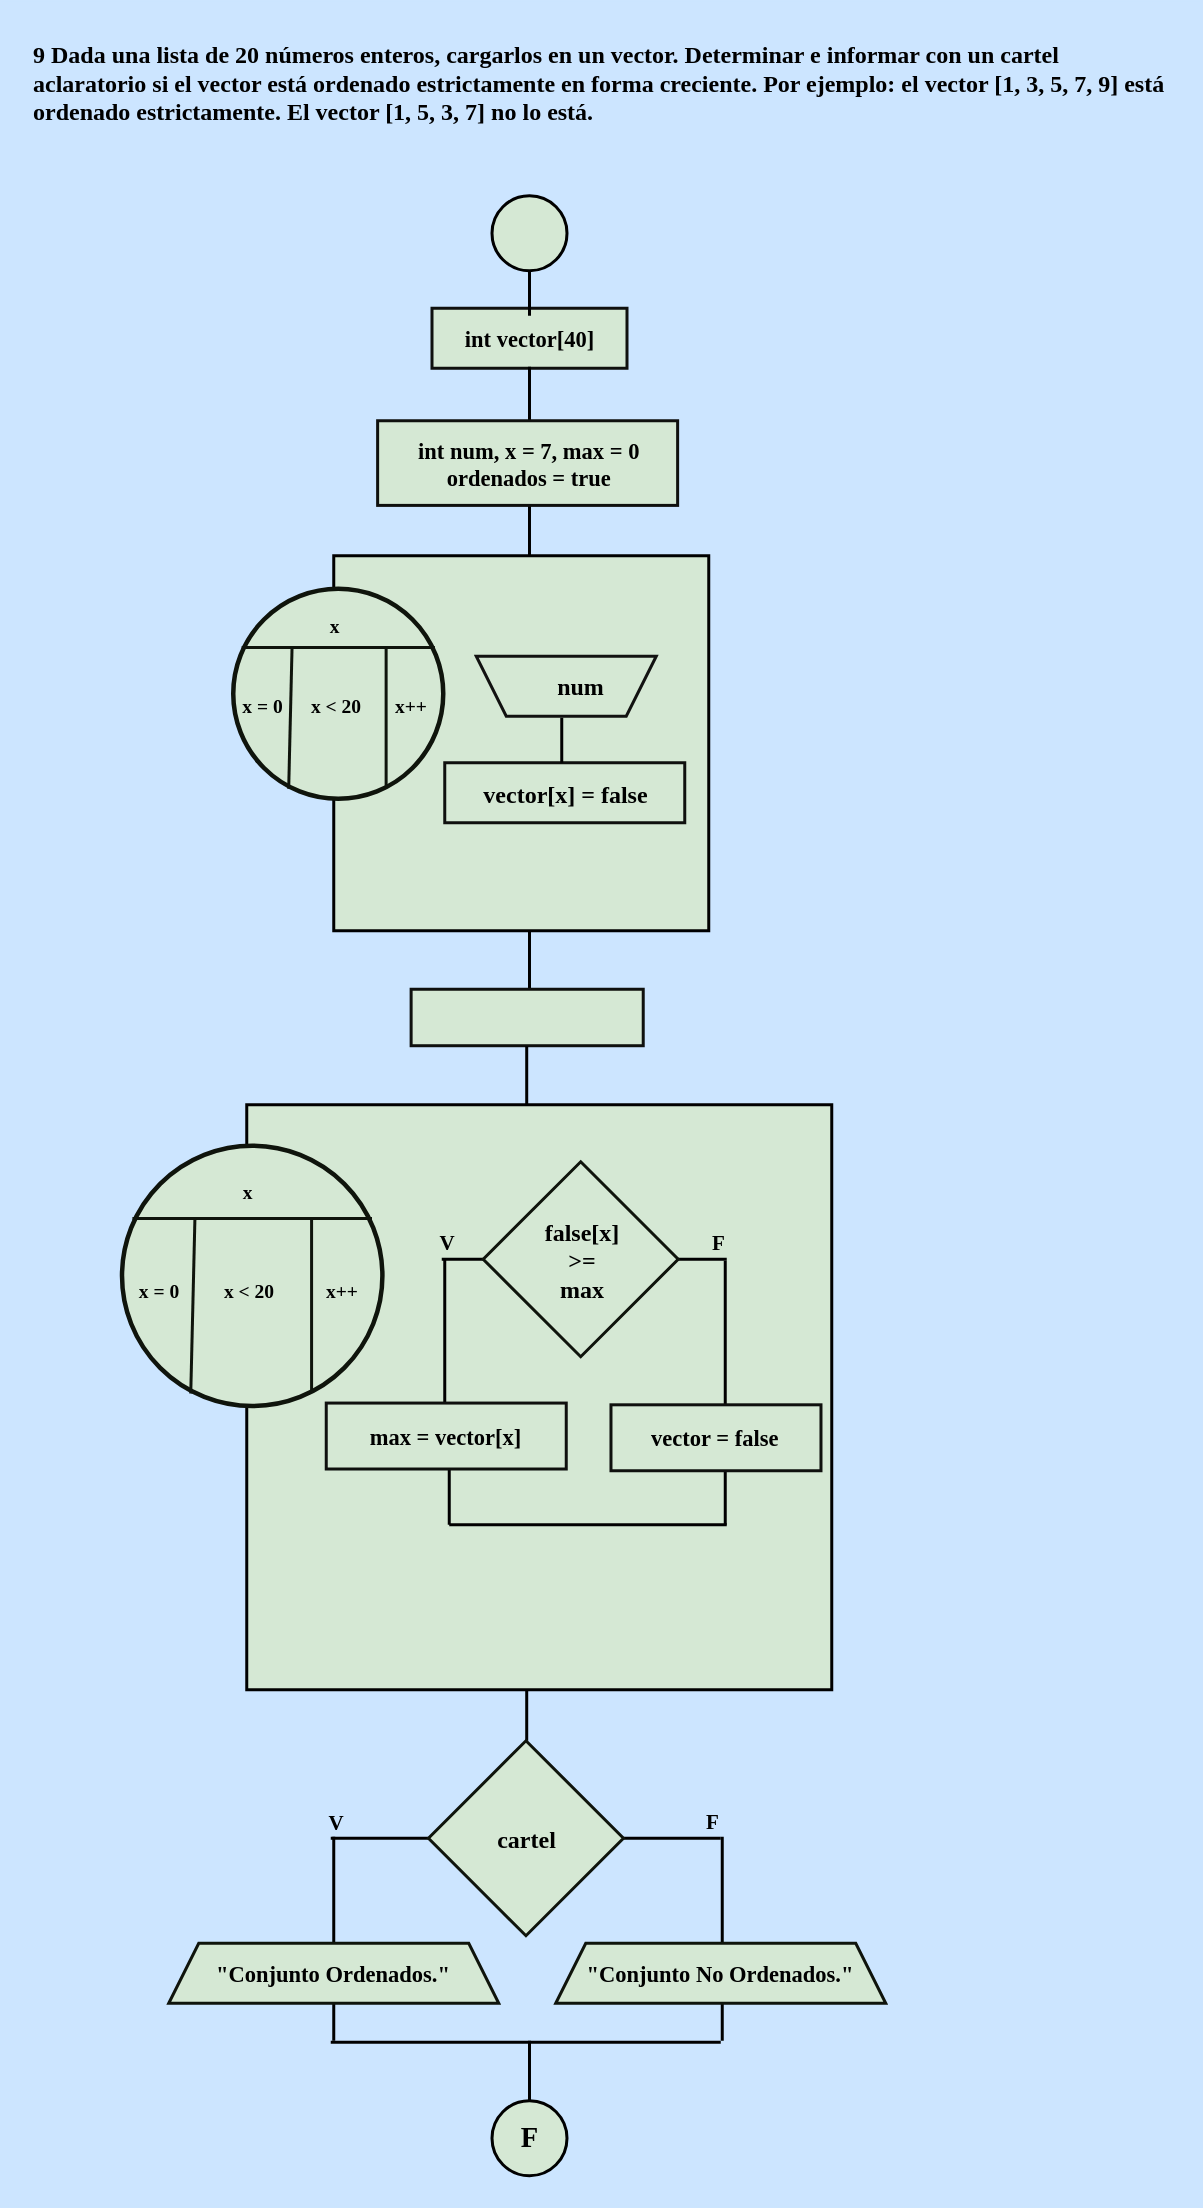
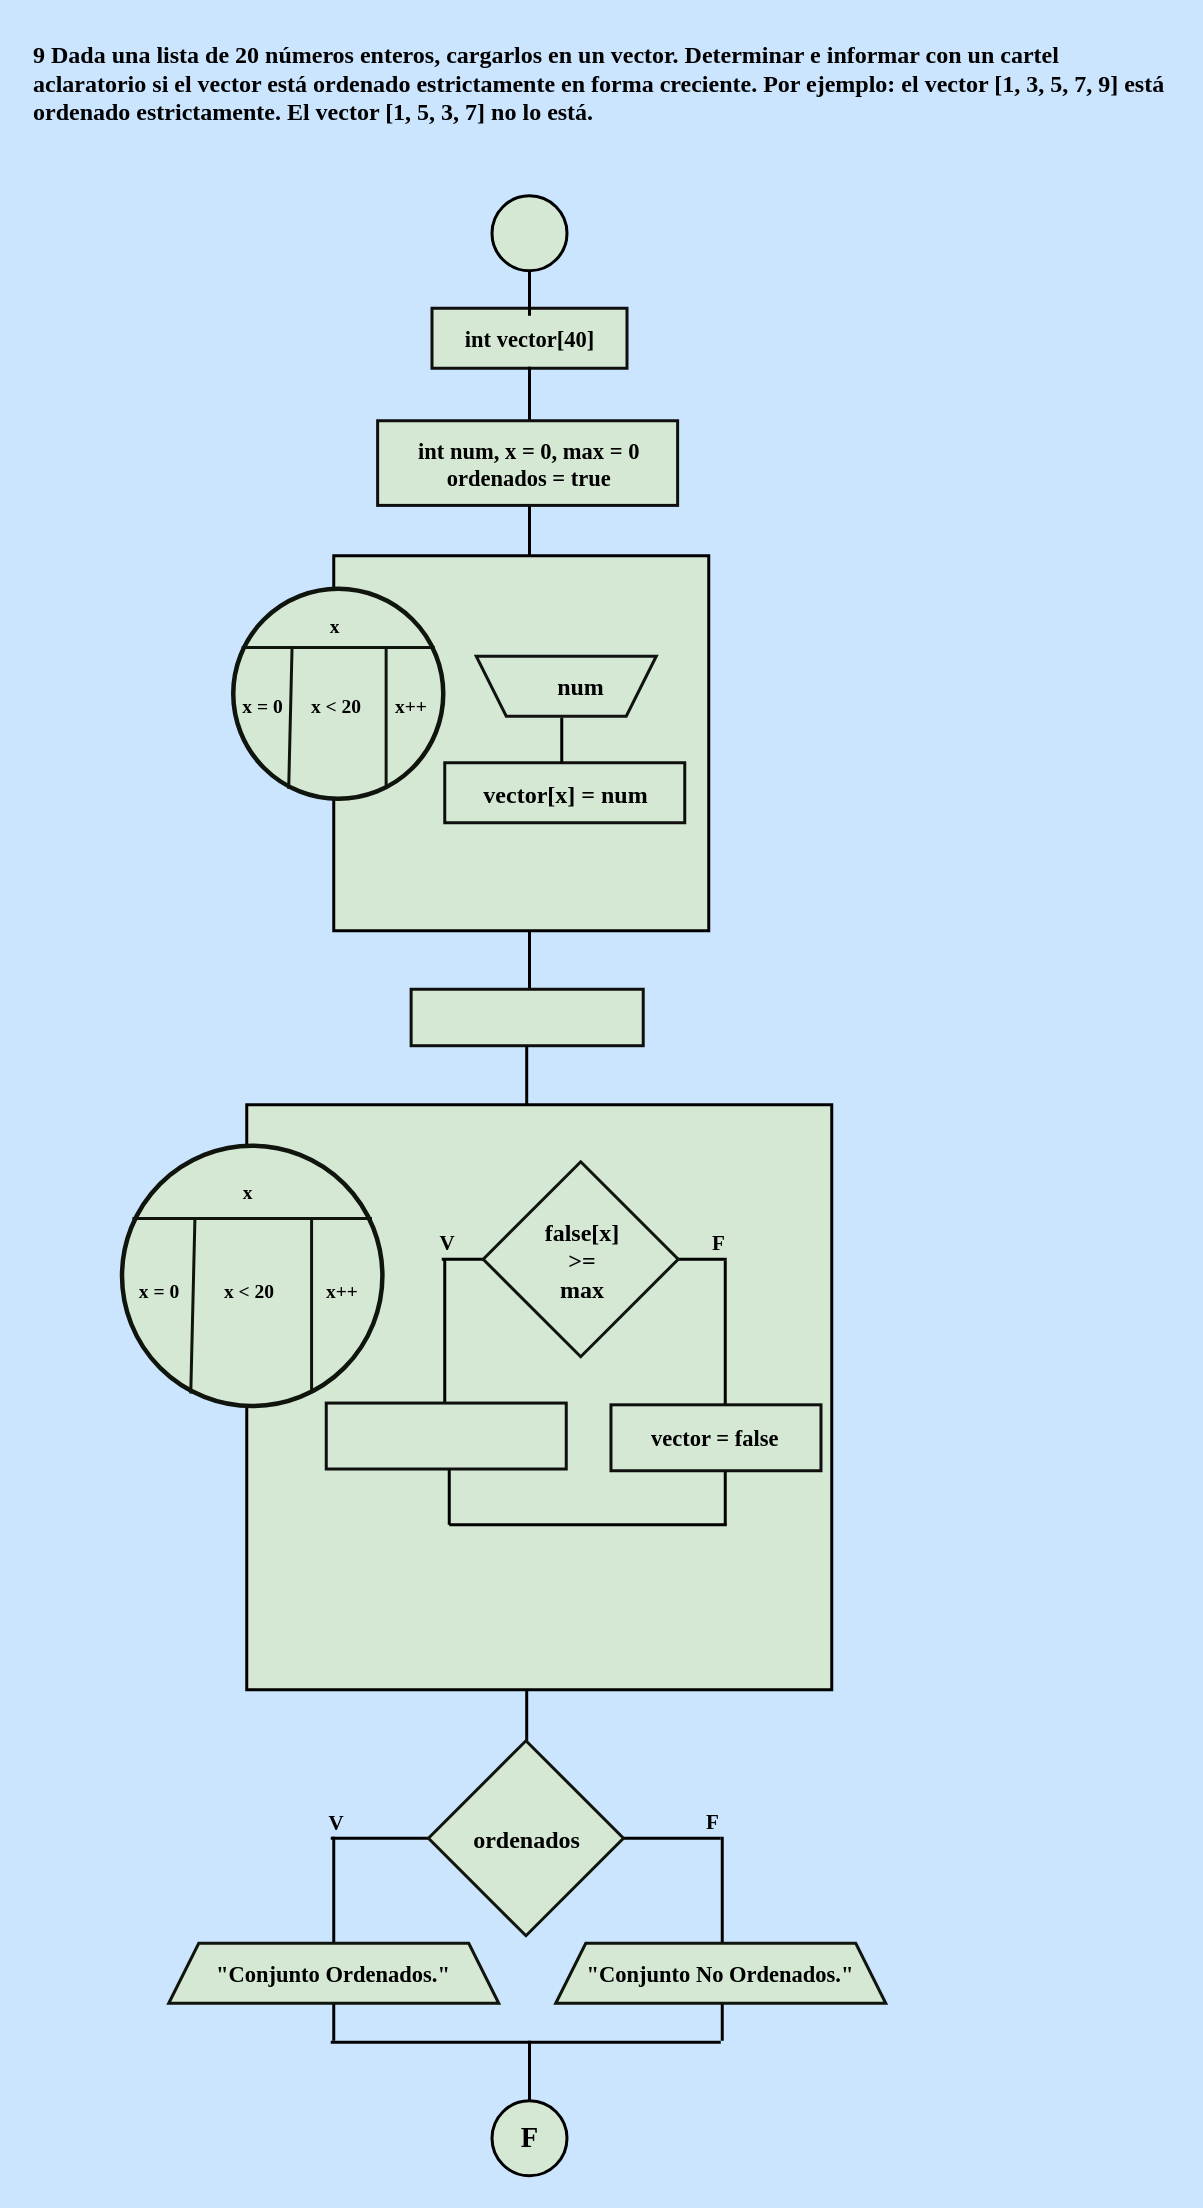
- <mxCell id="14" value="&lt;font face=&quot;Comic Sans MS&quot; color=&quot;#000000&quot;&gt;&lt;span style=&quot;font-size: 15px;&quot;&gt;&lt;b&gt;int num, x = 7, max = 0&lt;/b&gt;&lt;/span&gt;&lt;/font&gt;&lt;div&gt;&lt;font face=&quot;Comic Sans MS&quot; color=&quot;#000000&quot;&gt;&lt;span style=&quot;font-size: 15px;&quot;&gt;&lt;b&gt;ordenados = true&lt;/b&gt;&lt;/span&gt;&lt;/font&gt;&lt;/div&gt;" style="text;strokeColor=none;align=center;fillColor=none;html=1;verticalAlign=middle;whiteSpace=wrap;rounded=0;fontFamily=Architects Daughter;fontSource=https://fonts.googleapis.com/css?family=Architects+Daughter;" vertex="1" parent="12"><mxGeometry y="4.43" width="212.5" height="50" as="geometry" /></mxCell>
+ <mxCell id="14" value="&lt;font face=&quot;Comic Sans MS&quot; color=&quot;#000000&quot;&gt;&lt;span style=&quot;font-size: 15px;&quot;&gt;&lt;b&gt;int num, x = 0, max = 0&lt;/b&gt;&lt;/span&gt;&lt;/font&gt;&lt;div&gt;&lt;font face=&quot;Comic Sans MS&quot; color=&quot;#000000&quot;&gt;&lt;span style=&quot;font-size: 15px;&quot;&gt;&lt;b&gt;ordenados = true&lt;/b&gt;&lt;/span&gt;&lt;/font&gt;&lt;/div&gt;" style="text;strokeColor=none;align=center;fillColor=none;html=1;verticalAlign=middle;whiteSpace=wrap;rounded=0;fontFamily=Architects Daughter;fontSource=https://fonts.googleapis.com/css?family=Architects+Daughter;" vertex="1" parent="12"><mxGeometry y="4.43" width="212.5" height="50" as="geometry" /></mxCell>
- <mxCell id="31" value="&lt;font size=&quot;1&quot; face=&quot;Comic Sans MS&quot; color=&quot;#000000&quot;&gt;&lt;b style=&quot;font-size: 16px;&quot;&gt;vector[x] = false&lt;/b&gt;&lt;/font&gt;" style="text;strokeColor=none;align=center;fillColor=none;html=1;verticalAlign=middle;whiteSpace=wrap;rounded=0;fontFamily=Architects Daughter;fontSource=https://fonts.googleapis.com/css?family=Architects+Daughter;" vertex="1" parent="29"><mxGeometry y="6" width="180" height="30" as="geometry" /></mxCell>
+ <mxCell id="31" value="&lt;font size=&quot;1&quot; face=&quot;Comic Sans MS&quot; color=&quot;#000000&quot;&gt;&lt;b style=&quot;font-size: 16px;&quot;&gt;vector[x] = num&lt;/b&gt;&lt;/font&gt;" style="text;strokeColor=none;align=center;fillColor=none;html=1;verticalAlign=middle;whiteSpace=wrap;rounded=0;fontFamily=Architects Daughter;fontSource=https://fonts.googleapis.com/css?family=Architects+Daughter;" vertex="1" parent="29"><mxGeometry y="6" width="180" height="30" as="geometry" /></mxCell>
- <mxCell id="59" value="&lt;font face=&quot;Comic Sans MS&quot; color=&quot;#000000&quot;&gt;&lt;span style=&quot;font-size: 15px;&quot;&gt;&lt;b&gt;max = vector[x]&lt;/b&gt;&lt;/span&gt;&lt;/font&gt;" style="text;strokeColor=none;align=center;fillColor=none;html=1;verticalAlign=middle;whiteSpace=wrap;rounded=0;fontFamily=Architects Daughter;fontSource=https://fonts.googleapis.com/css?family=Architects+Daughter;container=0;" vertex="1" parent="57"><mxGeometry x="5" y="6.98" width="150" height="30" as="geometry" /></mxCell>
- <mxCell id="73" value="&lt;font face=&quot;Comic Sans MS&quot; color=&quot;#000000&quot;&gt;&lt;span style=&quot;font-size: 16px;&quot;&gt;&lt;b&gt;cartel&lt;/b&gt;&lt;/span&gt;&lt;/font&gt;" style="text;strokeColor=none;align=center;fillColor=none;html=1;verticalAlign=middle;whiteSpace=wrap;rounded=0;fontFamily=Architects Daughter;fontSource=https://fonts.googleapis.com/css?family=Architects+Daughter;container=0;" vertex="1" parent="3"><mxGeometry x="198.5" y="1061" width="130" height="70" as="geometry" /></mxCell>
+ <mxCell id="73" value="&lt;font face=&quot;Comic Sans MS&quot; color=&quot;#000000&quot;&gt;&lt;span style=&quot;font-size: 16px;&quot;&gt;&lt;b&gt;ordenados&lt;/b&gt;&lt;/span&gt;&lt;/font&gt;" style="text;strokeColor=none;align=center;fillColor=none;html=1;verticalAlign=middle;whiteSpace=wrap;rounded=0;fontFamily=Architects Daughter;fontSource=https://fonts.googleapis.com/css?family=Architects+Daughter;container=0;" vertex="1" parent="3"><mxGeometry x="198.5" y="1061" width="130" height="70" as="geometry" /></mxCell>
